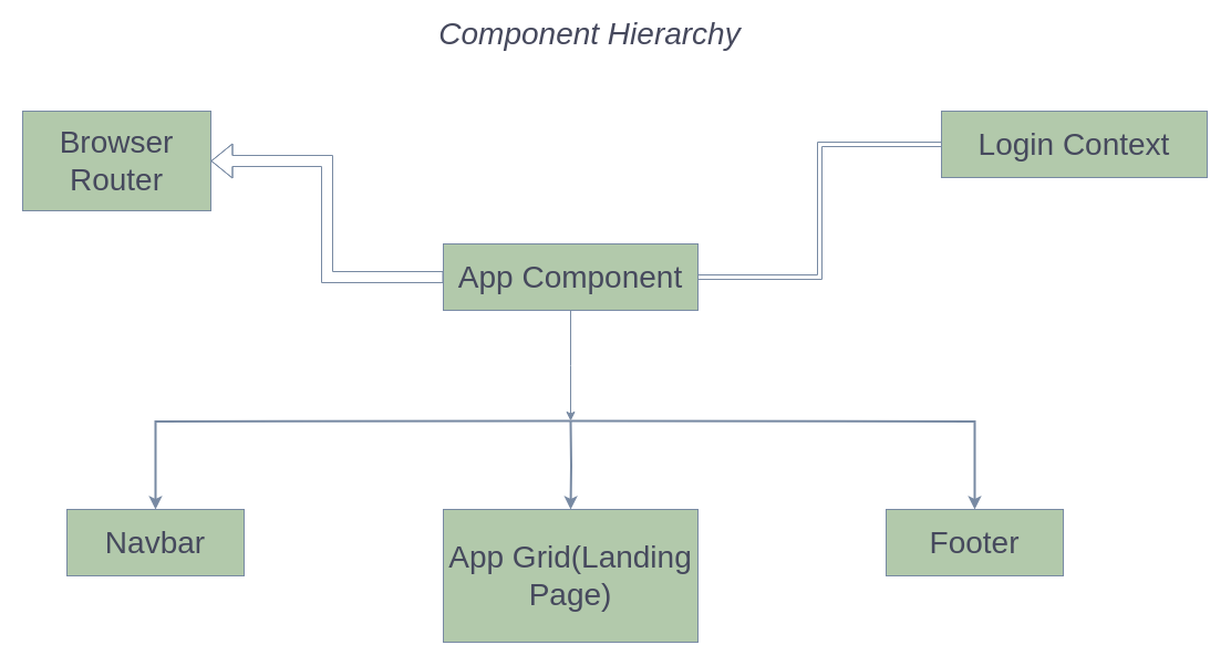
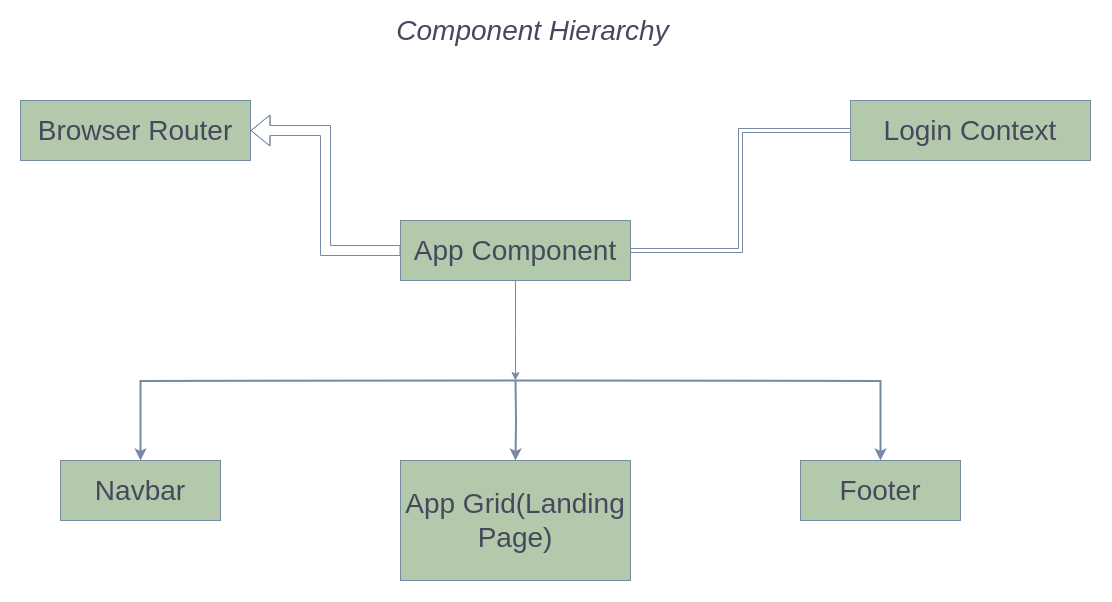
- <mxCell id="14" value="Browser Router" style="rounded=0;whiteSpace=wrap;html=1;fontSize=28;align=center;fillColor=#B2C9AB;strokeColor=#788AA3;fontColor=#46495D;" parent="1" vertex="1"><mxGeometry x="20" y="100" width="170" height="90" as="geometry" /></mxCell>
+ <mxCell id="14" value="Browser Router" style="rounded=0;whiteSpace=wrap;html=1;fontSize=28;align=center;fillColor=#B2C9AB;strokeColor=#788AA3;fontColor=#46495D;" parent="1" vertex="1"><mxGeometry x="20" y="100" width="230" height="60" as="geometry" /></mxCell>
